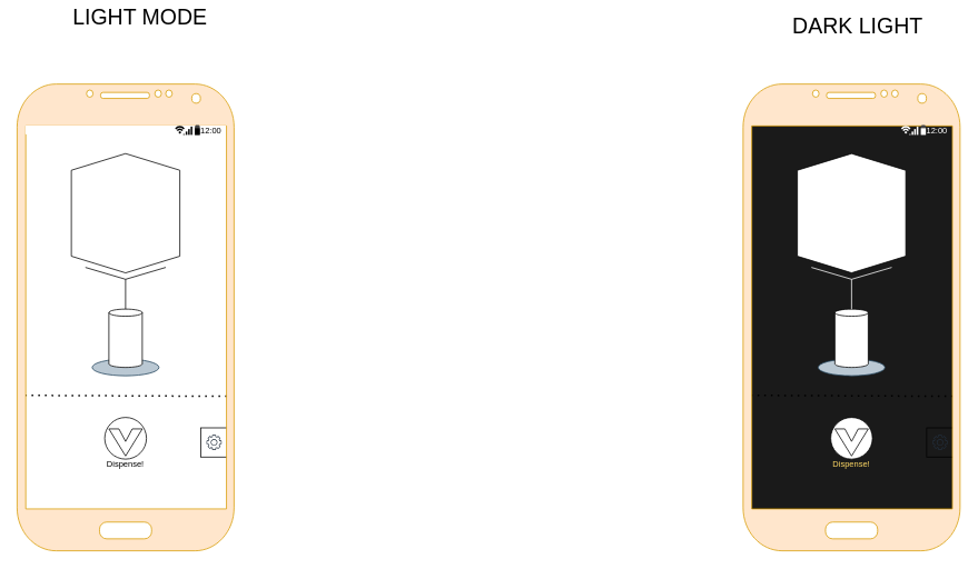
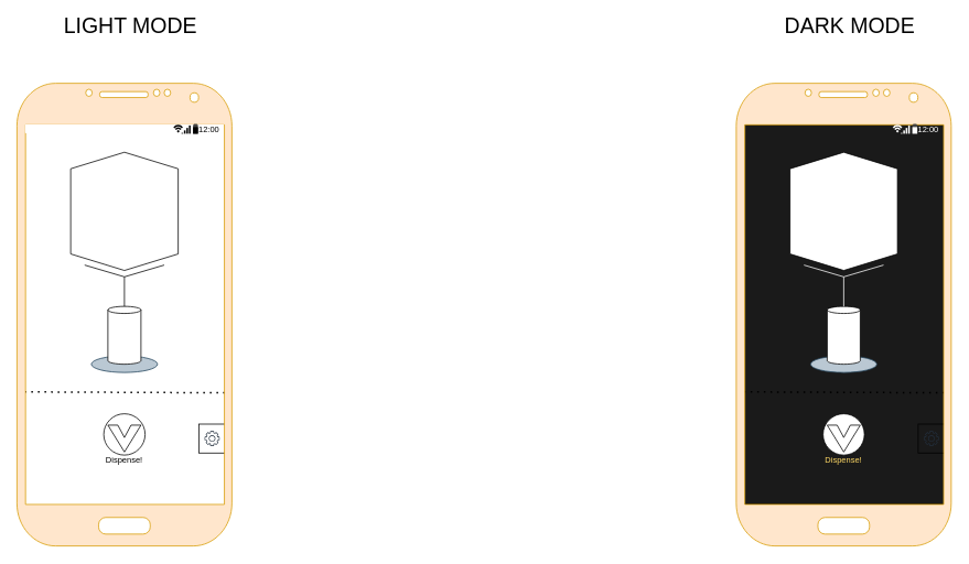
- <mxCell id="27" value="&lt;span style=&quot;font-size: 26px&quot;&gt;LIGHT MODE&lt;/span&gt;" style="text;html=1;align=center;verticalAlign=middle;resizable=0;points=[];autosize=1;strokeColor=none;fillColor=none;fontSize=10;" vertex="1" parent="1"><mxGeometry x="77" y="10" width="180" height="20" as="geometry" /></mxCell>
+ <mxCell id="27" value="&lt;span style=&quot;font-size: 26px&quot;&gt;LIGHT MODE&lt;/span&gt;" style="text;html=1;align=center;verticalAlign=middle;resizable=0;points=[];autosize=1;strokeColor=none;fillColor=none;fontSize=10;" vertex="1" parent="1"><mxGeometry x="67" y="20" width="180" height="20" as="geometry" /></mxCell>
- <mxCell id="28" value="&lt;span style=&quot;font-size: 26px&quot;&gt;DARK LIGHT&lt;/span&gt;" style="text;html=1;align=center;verticalAlign=middle;resizable=0;points=[];autosize=1;strokeColor=none;fillColor=none;fontSize=10;" vertex="1" parent="1"><mxGeometry x="942" y="20" width="170" height="20" as="geometry" /></mxCell>
+ <mxCell id="28" value="&lt;span style=&quot;font-size: 26px&quot;&gt;DARK MODE&lt;/span&gt;" style="text;html=1;align=center;verticalAlign=middle;resizable=0;points=[];autosize=1;strokeColor=none;fillColor=none;fontSize=10;" vertex="1" parent="1"><mxGeometry x="942" y="20" width="170" height="20" as="geometry" /></mxCell>
